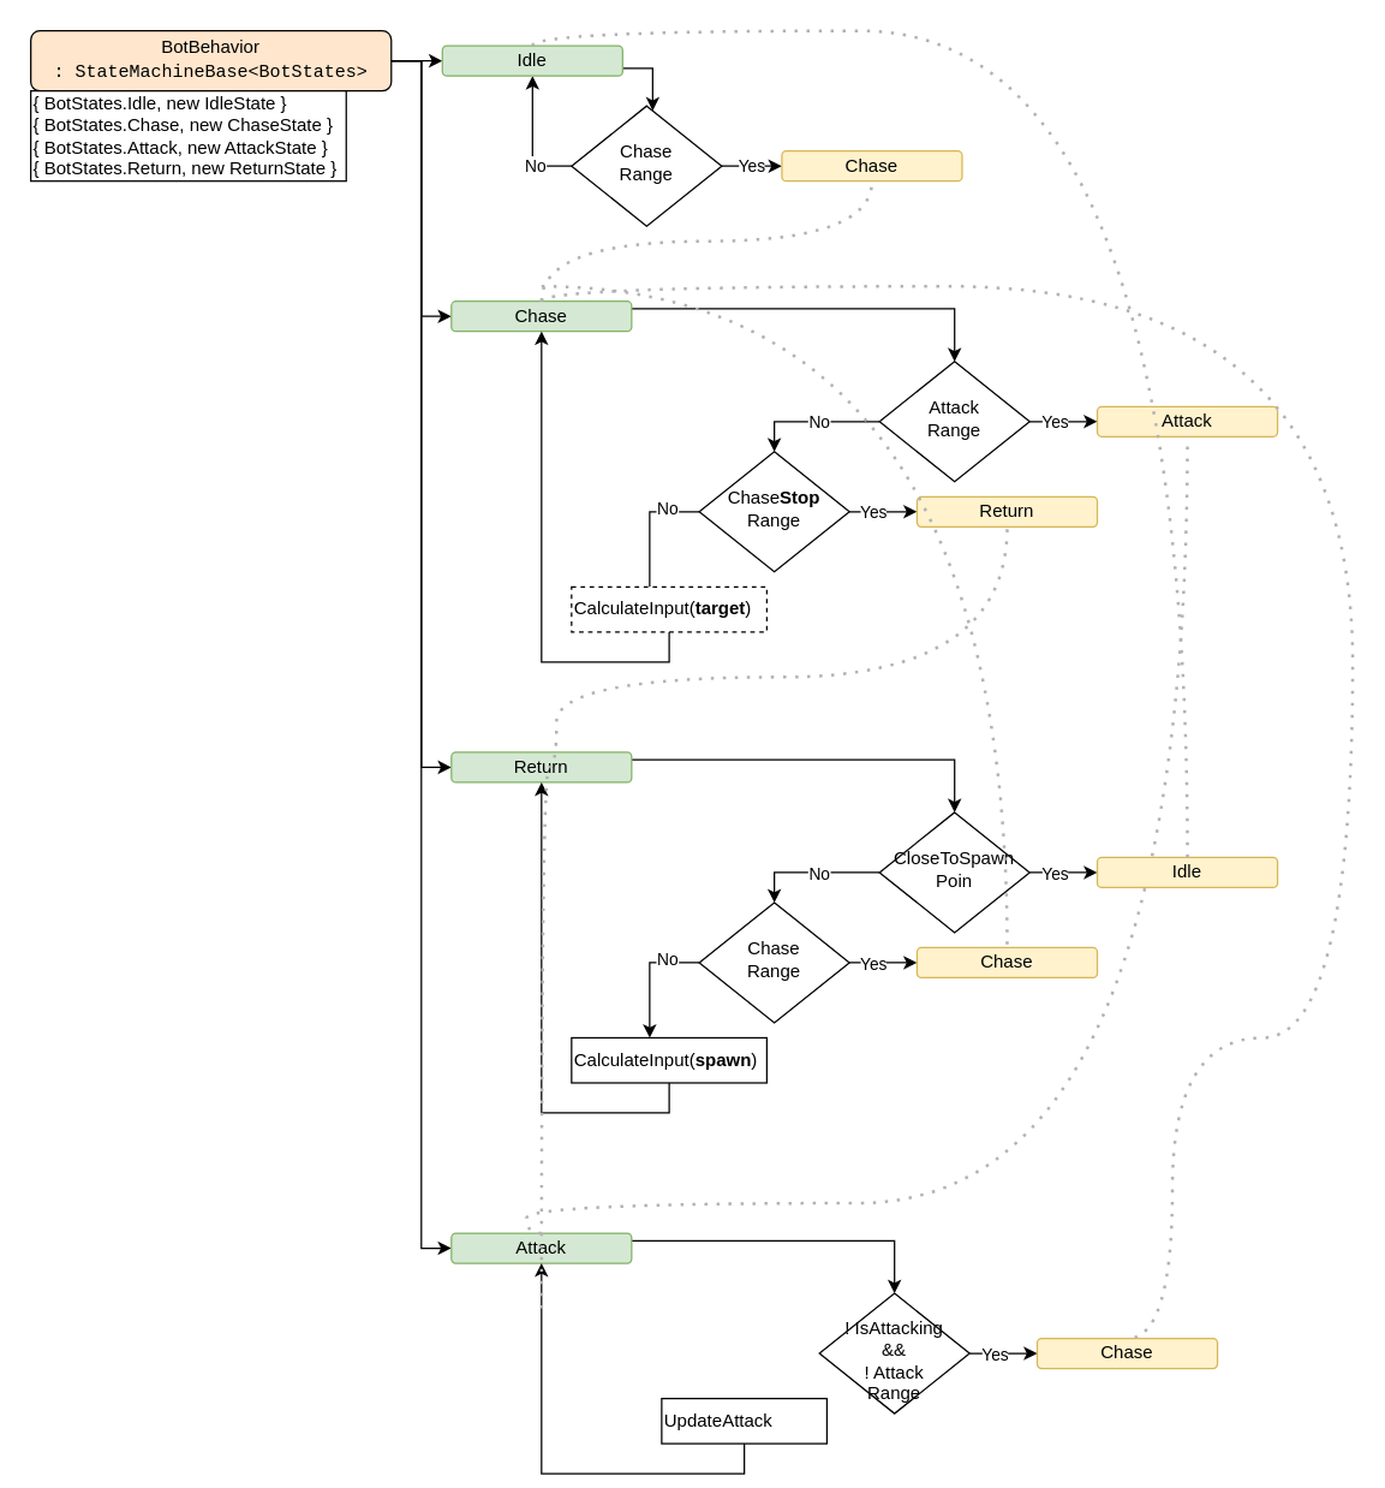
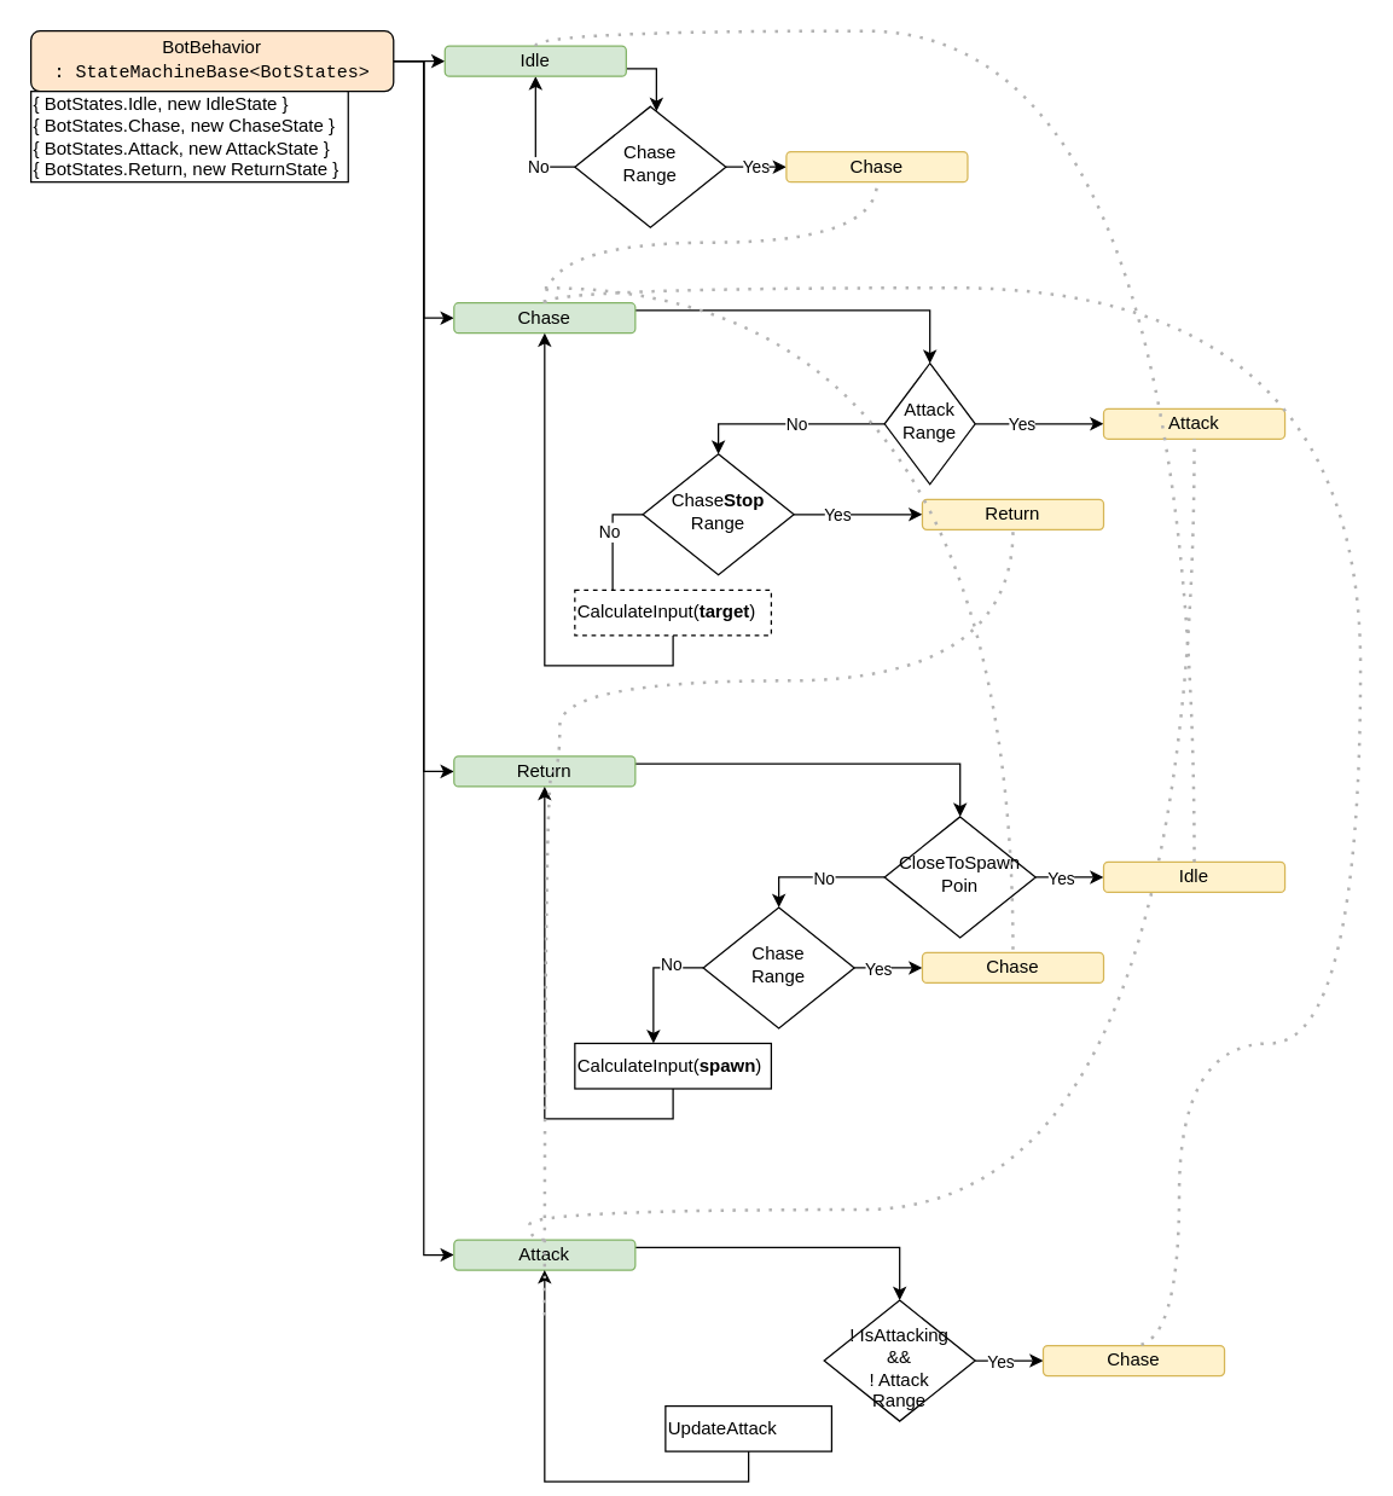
- <mxCell id="21" value="Attack&lt;div&gt;Range&lt;/div&gt;" style="rhombus;whiteSpace=wrap;html=1;shadow=0;fontFamily=Helvetica;fontSize=12;align=center;strokeWidth=1;spacing=6;spacingTop=-4;" vertex="1" parent="1"><mxGeometry x="585" y="240" width="100" height="80" as="geometry" /></mxCell>
+ <mxCell id="21" value="Attack&lt;div&gt;Range&lt;/div&gt;" style="rhombus;whiteSpace=wrap;html=1;shadow=0;fontFamily=Helvetica;fontSize=12;align=center;strokeWidth=1;spacing=6;spacingTop=-4;" vertex="1" parent="1"><mxGeometry x="585" y="240" width="60" height="80" as="geometry" /></mxCell>
- <mxCell id="26" value="Chase&lt;b&gt;Stop&lt;/b&gt;&lt;br&gt;Range" style="rhombus;whiteSpace=wrap;html=1;shadow=0;fontFamily=Helvetica;fontSize=12;align=center;strokeWidth=1;spacing=6;spacingTop=-4;" vertex="1" parent="1"><mxGeometry x="465" y="300" width="100" height="80" as="geometry" /></mxCell>
+ <mxCell id="26" value="Chase&lt;b&gt;Stop&lt;/b&gt;&lt;br&gt;Range" style="rhombus;whiteSpace=wrap;html=1;shadow=0;fontFamily=Helvetica;fontSize=12;align=center;strokeWidth=1;spacing=6;spacingTop=-4;" vertex="1" parent="1"><mxGeometry x="425" y="300" width="100" height="80" as="geometry" /></mxCell>
